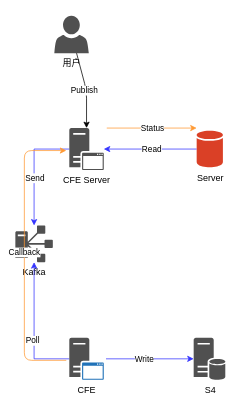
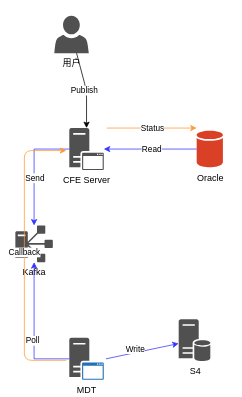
- <mxCell id="8" value="Server" style="shadow=0;dashed=0;html=1;strokeColor=none;labelPosition=center;verticalLabelPosition=bottom;verticalAlign=top;outlineConnect=0;align=center;shape=mxgraph.office.databases.database;fillColor=#DA4026;" vertex="1" parent="1"><mxGeometry x="262" y="173.5" width="35" height="49" as="geometry" /></mxCell>
+ <mxCell id="8" value="Oracle" style="shadow=0;dashed=0;html=1;strokeColor=none;labelPosition=center;verticalLabelPosition=bottom;verticalAlign=top;outlineConnect=0;align=center;shape=mxgraph.office.databases.database;fillColor=#DA4026;" vertex="1" parent="1"><mxGeometry x="262" y="173.5" width="35" height="49" as="geometry" /></mxCell>
- <mxCell id="17" value="S4" style="pointerEvents=1;shadow=0;dashed=0;html=1;strokeColor=none;fillColor=#505050;labelPosition=center;verticalLabelPosition=bottom;verticalAlign=top;outlineConnect=0;align=center;shape=mxgraph.office.servers.database_server;" vertex="1" parent="1"><mxGeometry x="258" y="450" width="43" height="56" as="geometry" /></mxCell>
+ <mxCell id="17" value="S4" style="pointerEvents=1;shadow=0;dashed=0;html=1;strokeColor=none;fillColor=#505050;labelPosition=center;verticalLabelPosition=bottom;verticalAlign=top;outlineConnect=0;align=center;shape=mxgraph.office.servers.database_server;" vertex="1" parent="1"><mxGeometry x="238" y="425" width="43" height="56" as="geometry" /></mxCell>
- <mxCell id="14" value="CFE" style="pointerEvents=1;shadow=0;dashed=0;html=1;strokeColor=none;fillColor=#505050;labelPosition=center;verticalLabelPosition=bottom;verticalAlign=top;outlineConnect=0;align=center;shape=mxgraph.office.servers.application_server_blue;" vertex="1" parent="1"><mxGeometry x="92" y="450" width="46" height="56" as="geometry" /></mxCell>
+ <mxCell id="14" value="MDT" style="pointerEvents=1;shadow=0;dashed=0;html=1;strokeColor=none;fillColor=#505050;labelPosition=center;verticalLabelPosition=bottom;verticalAlign=top;outlineConnect=0;align=center;shape=mxgraph.office.servers.application_server_blue;" vertex="1" parent="1"><mxGeometry x="92" y="450" width="46" height="56" as="geometry" /></mxCell>
